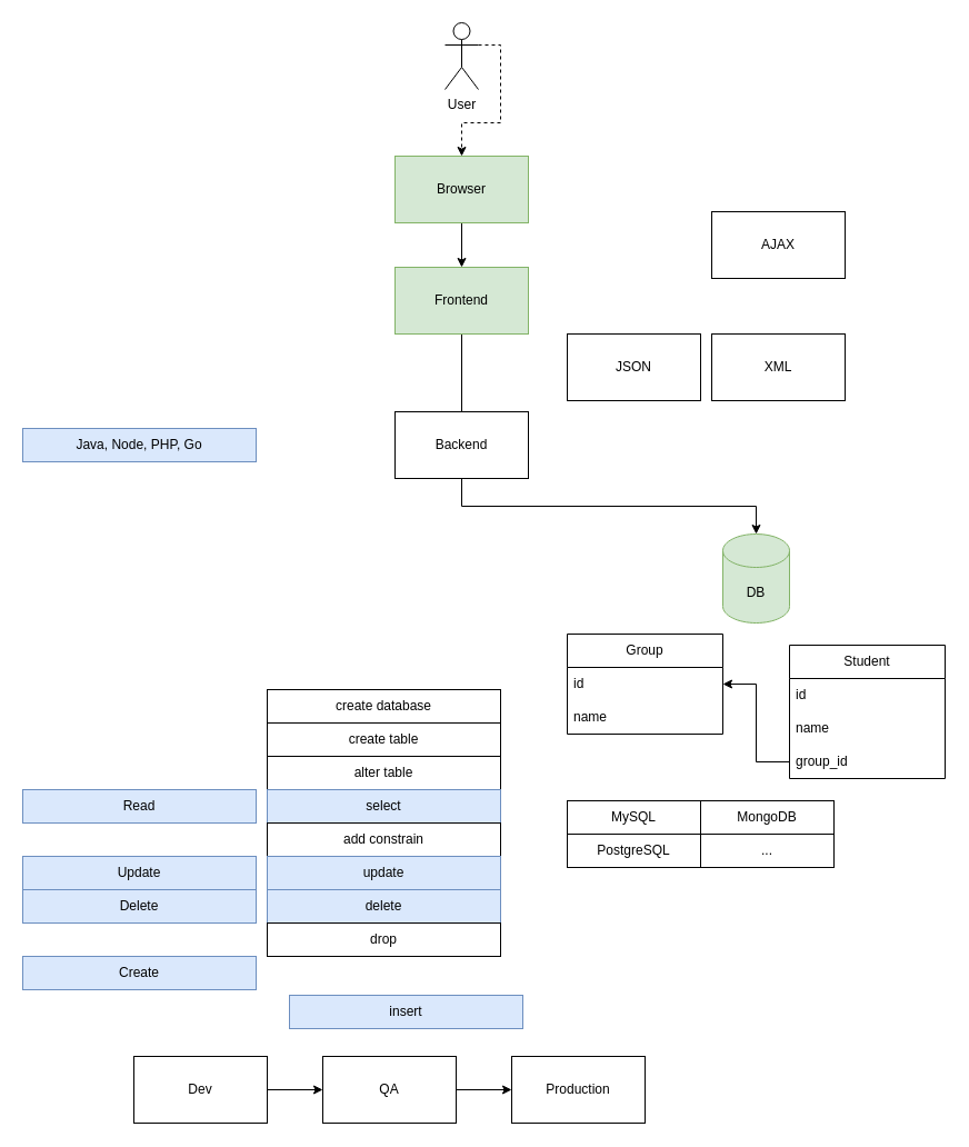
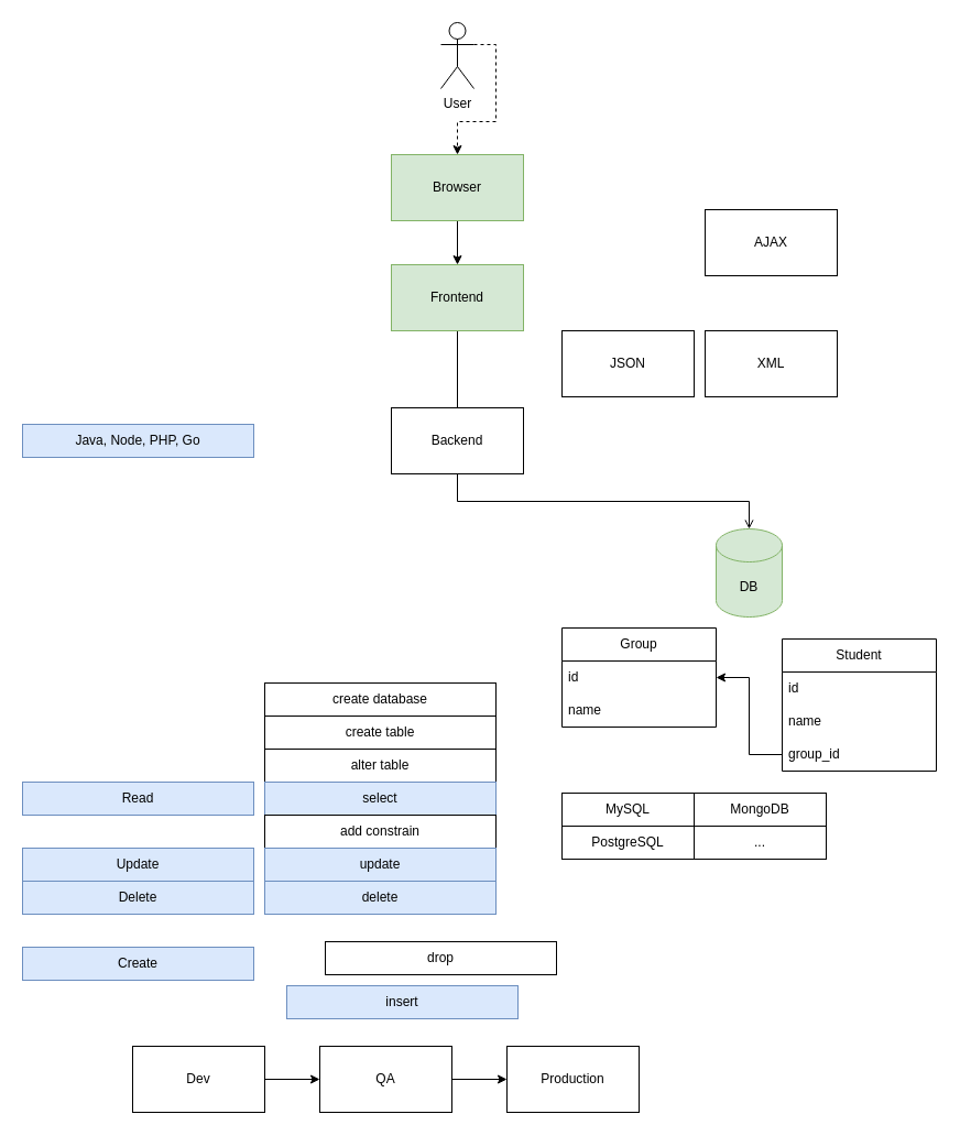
- <mxCell id="7" style="edgeStyle=orthogonalEdgeStyle;rounded=0;orthogonalLoop=1;jettySize=auto;html=1;exitX=0.5;exitY=1;exitDx=0;exitDy=0;entryX=0.5;entryY=0;entryDx=0;entryDy=0;entryPerimeter=0;" edge="1" parent="1" source="8" target="4"><mxGeometry relative="1" as="geometry"><mxPoint x="620" y="460" as="targetPoint" /></mxGeometry></mxCell>
+ <mxCell id="7" style="edgeStyle=orthogonalEdgeStyle;rounded=0;orthogonalLoop=1;jettySize=auto;html=1;exitX=0.5;exitY=1;exitDx=0;exitDy=0;entryX=0.5;entryY=0;entryDx=0;entryDy=0;entryPerimeter=0;endArrow=open;" edge="1" parent="1" source="8" target="4"><mxGeometry relative="1" as="geometry"><mxPoint x="620" y="460" as="targetPoint" /></mxGeometry></mxCell>
- <mxCell id="30" value="drop" style="rounded=0;whiteSpace=wrap;html=1;" vertex="1" parent="1"><mxGeometry x="240" y="830" width="210" height="30" as="geometry" /></mxCell>
+ <mxCell id="30" value="drop" style="rounded=0;whiteSpace=wrap;html=1;" vertex="1" parent="1"><mxGeometry x="295" y="855" width="210" height="30" as="geometry" /></mxCell>
